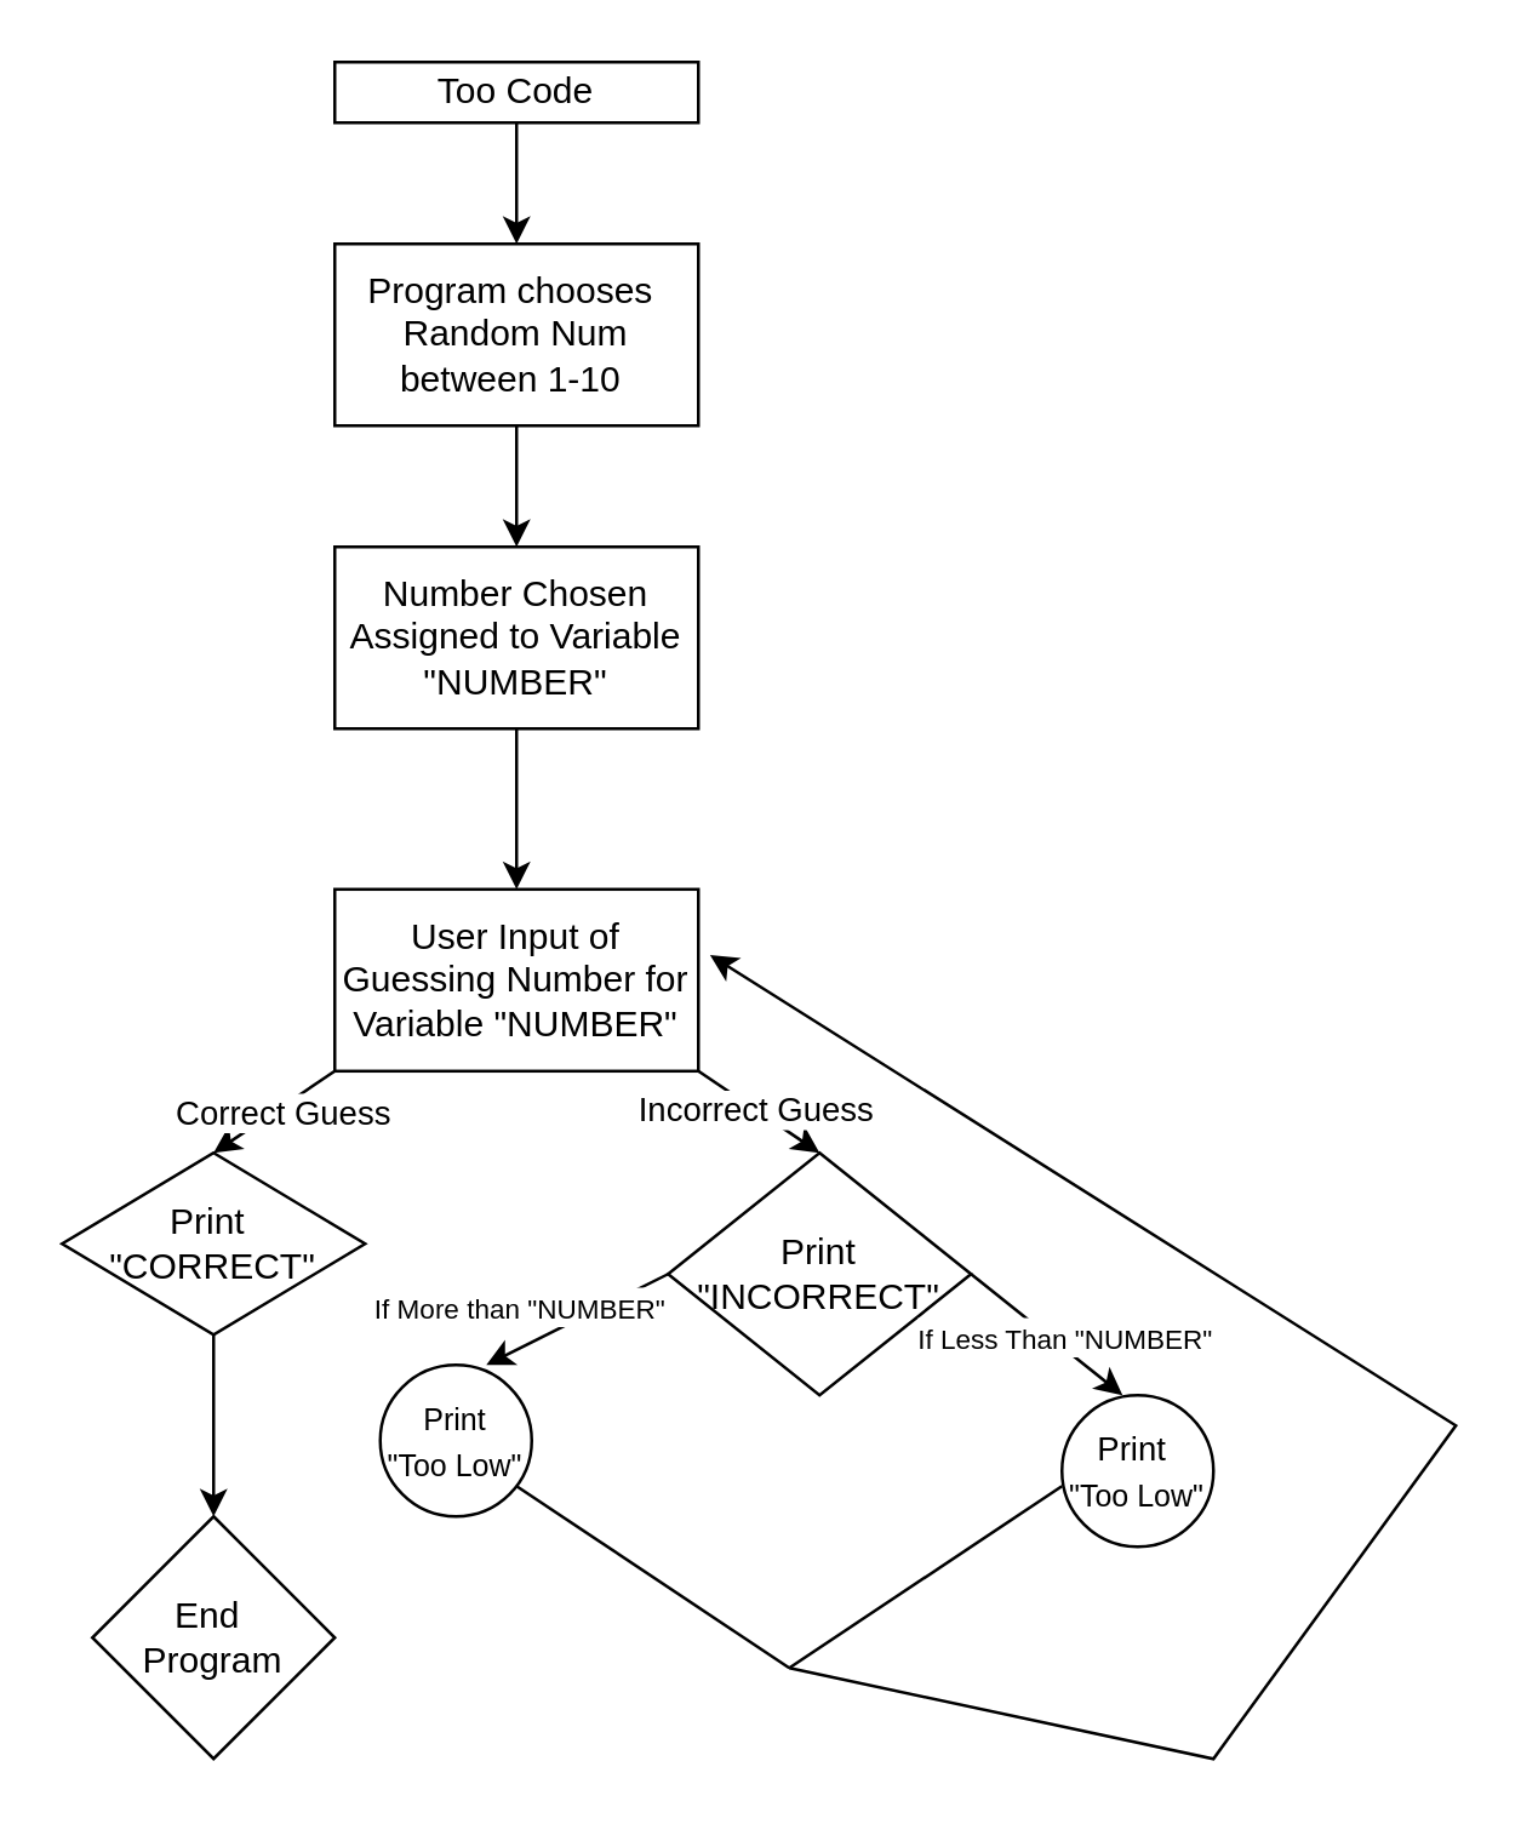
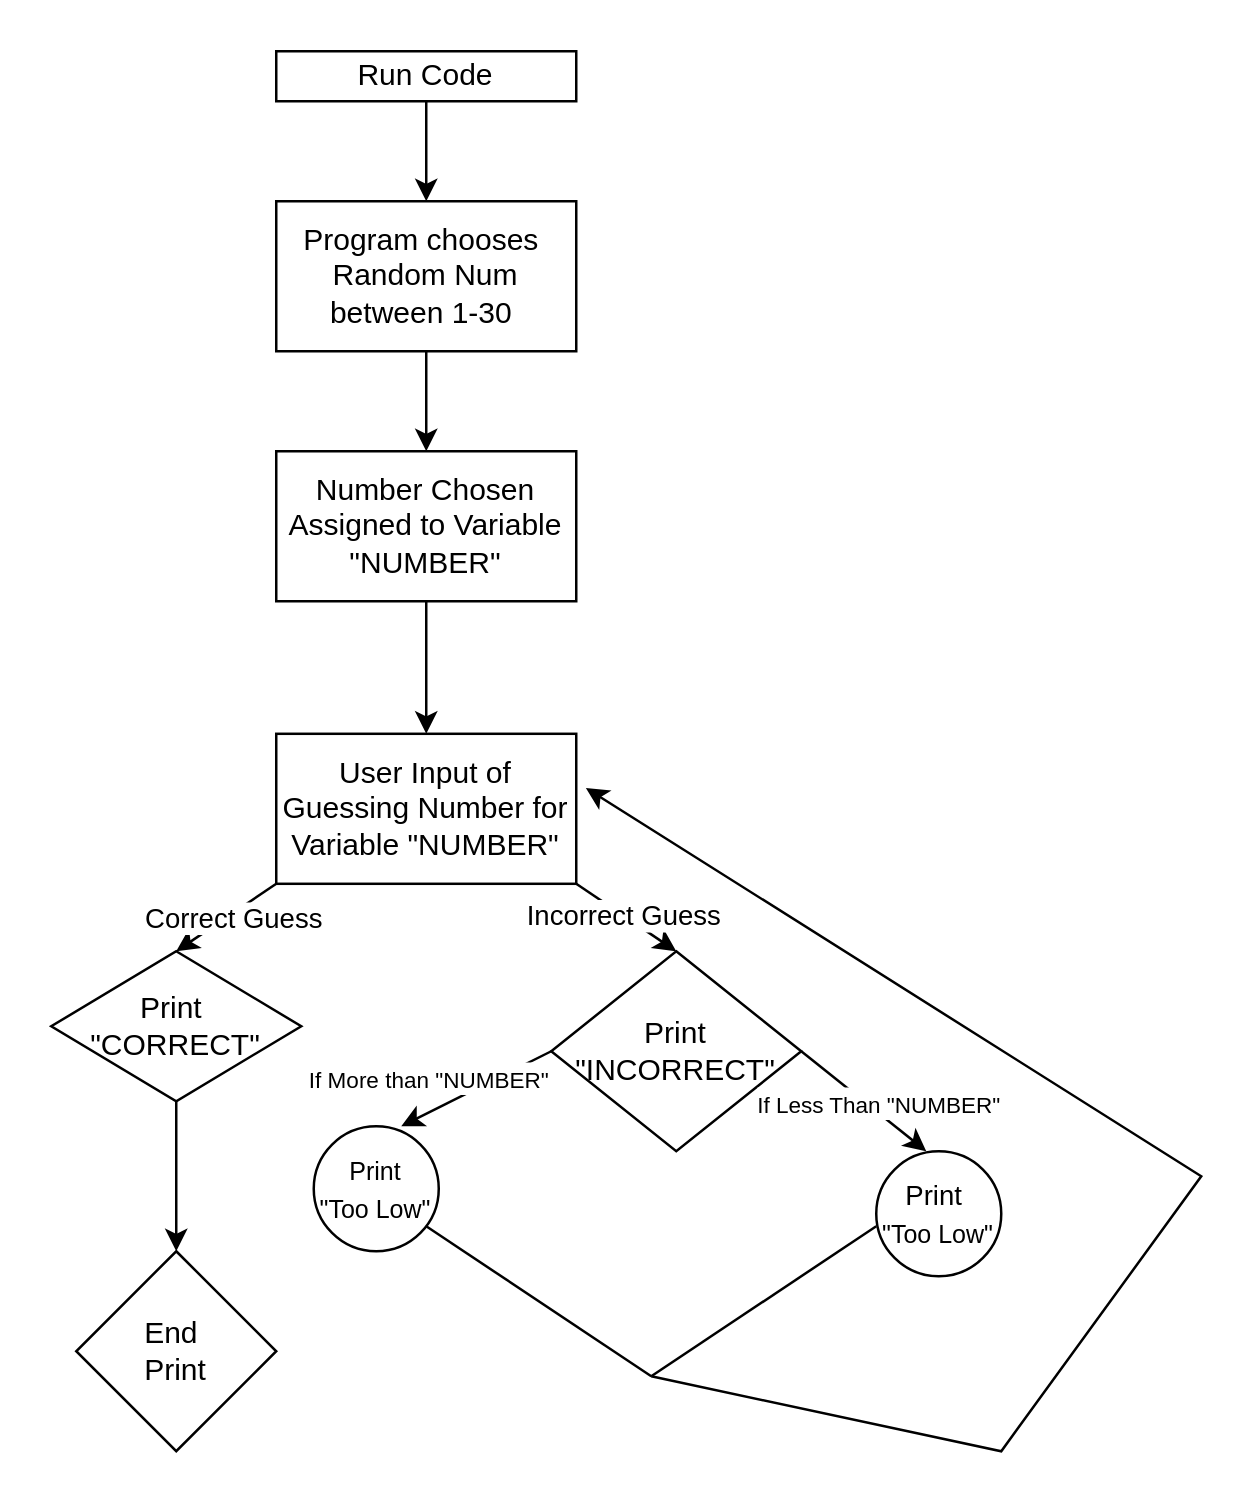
- <mxCell id="24" value="Too Code" style="rounded=0;whiteSpace=wrap;html=1;" vertex="1" parent="1"><mxGeometry x="110" width="120" height="20" as="geometry" y="20" /></mxCell>
+ <mxCell id="24" value="Run Code" style="rounded=0;whiteSpace=wrap;html=1;" vertex="1" parent="1"><mxGeometry x="110" width="120" height="20" as="geometry" y="20" /></mxCell>
- <mxCell id="2" value="Program chooses&amp;nbsp; Random Num between&amp;nbsp;&lt;span style=&quot;background-color: initial;&quot;&gt;1-10&amp;nbsp;&lt;/span&gt;" style="rounded=0;whiteSpace=wrap;html=1;" vertex="1" parent="1"><mxGeometry x="110" y="80" width="120" height="60" as="geometry" /></mxCell>
+ <mxCell id="2" value="Program chooses&amp;nbsp; Random Num between&amp;nbsp;&lt;span style=&quot;background-color: initial;&quot;&gt;1-30&amp;nbsp;&lt;/span&gt;" style="rounded=0;whiteSpace=wrap;html=1;" vertex="1" parent="1"><mxGeometry x="110" y="80" width="120" height="60" as="geometry" /></mxCell>
- <mxCell id="14" value="End&amp;nbsp;&lt;div&gt;Program&lt;/div&gt;" style="rhombus;whiteSpace=wrap;html=1;" vertex="1" parent="1"><mxGeometry x="30" y="500" width="80" height="80" as="geometry" /></mxCell>
+ <mxCell id="14" value="End&amp;nbsp;&lt;div&gt;Print&lt;/div&gt;" style="rhombus;whiteSpace=wrap;html=1;" vertex="1" parent="1"><mxGeometry x="30" y="500" width="80" height="80" as="geometry" /></mxCell>
